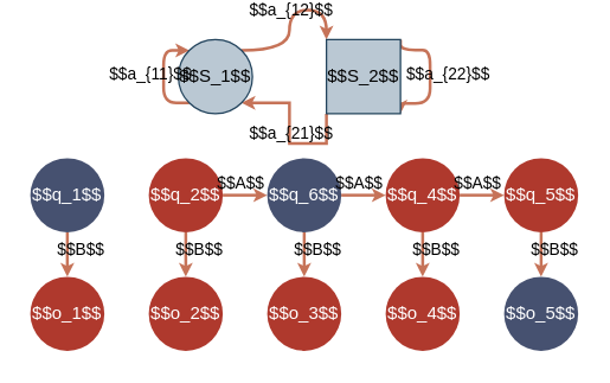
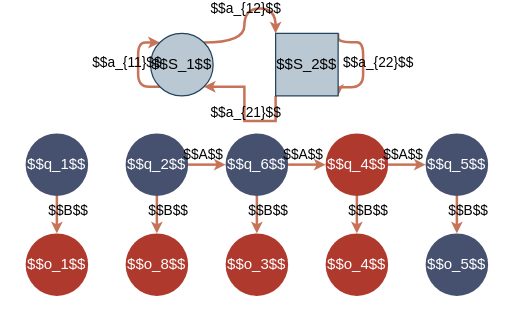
- <mxCell id="13" value="&lt;span style=&quot;color: rgb(255, 255, 255);&quot;&gt;$$q_2$$&lt;/span&gt;" style="ellipse;whiteSpace=wrap;html=1;aspect=fixed;fillColor=#af392d;strokeColor=none;" parent="1" vertex="1"><mxGeometry x="100" y="100" width="50" height="50" as="geometry" /></mxCell>
+ <mxCell id="13" value="&lt;span style=&quot;color: rgb(255, 255, 255);&quot;&gt;$$q_2$$&lt;/span&gt;" style="ellipse;whiteSpace=wrap;html=1;aspect=fixed;fillColor=#465170;strokeColor=none;" parent="1" vertex="1"><mxGeometry x="100" y="100" width="50" height="50" as="geometry" /></mxCell>
- <mxCell id="21" value="&lt;span style=&quot;color: rgb(255, 255, 255);&quot;&gt;$$q_5$$&lt;/span&gt;" style="ellipse;whiteSpace=wrap;html=1;aspect=fixed;fillColor=#af392d;strokeColor=none;" parent="1" vertex="1"><mxGeometry x="340" y="100" width="50" height="50" as="geometry" /></mxCell>
+ <mxCell id="21" value="&lt;span style=&quot;color: rgb(255, 255, 255);&quot;&gt;$$q_5$$&lt;/span&gt;" style="ellipse;whiteSpace=wrap;html=1;aspect=fixed;fillColor=#465170;strokeColor=none;" parent="1" vertex="1"><mxGeometry x="340" y="100" width="50" height="50" as="geometry" /></mxCell>
- <mxCell id="29" value="&lt;span style=&quot;color: rgb(255, 255, 255);&quot;&gt;$$o_2$$&lt;/span&gt;" style="ellipse;whiteSpace=wrap;html=1;aspect=fixed;fillColor=#AF392D;strokeColor=none;" parent="1" vertex="1"><mxGeometry x="100" y="180" width="50" height="50" as="geometry" /></mxCell>
+ <mxCell id="29" value="&lt;span style=&quot;color: rgb(255, 255, 255);&quot;&gt;$$o_8$$&lt;/span&gt;" style="ellipse;whiteSpace=wrap;html=1;aspect=fixed;fillColor=#AF392D;strokeColor=none;" parent="1" vertex="1"><mxGeometry x="100" y="180" width="50" height="50" as="geometry" /></mxCell>
